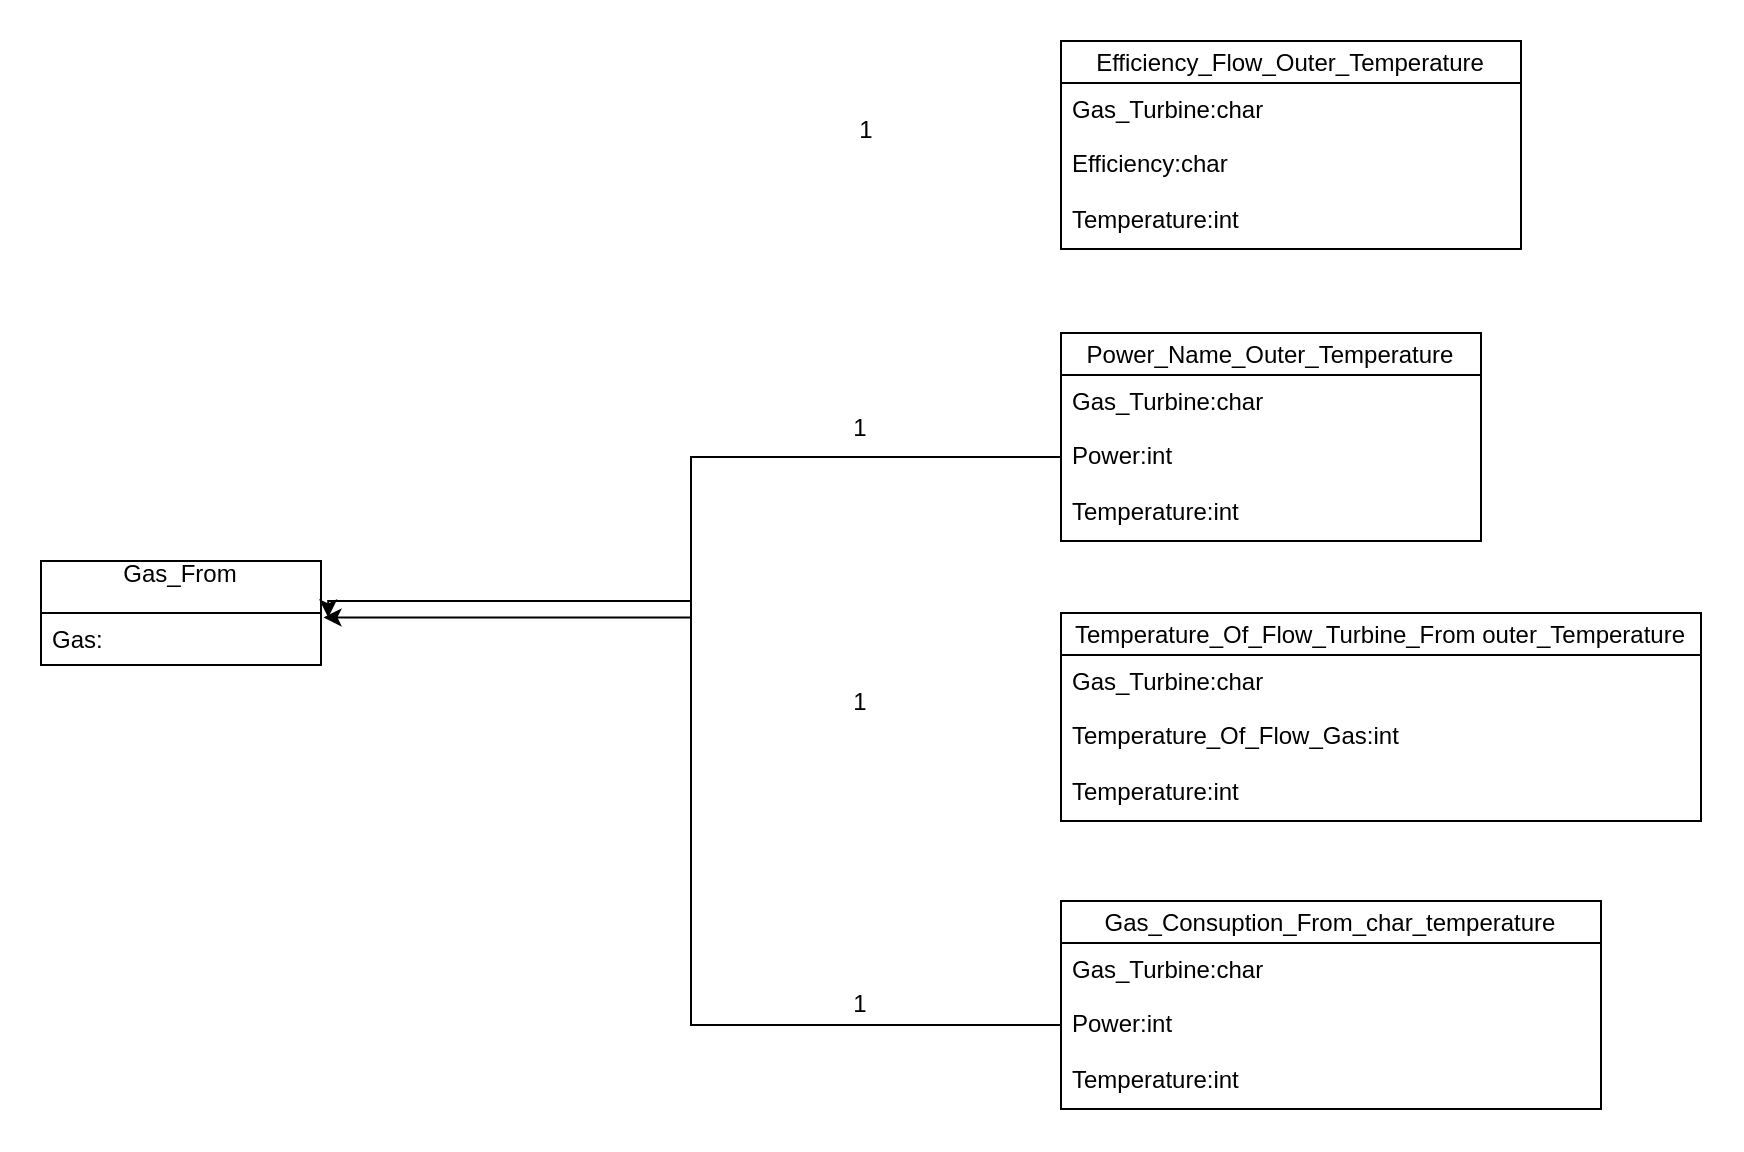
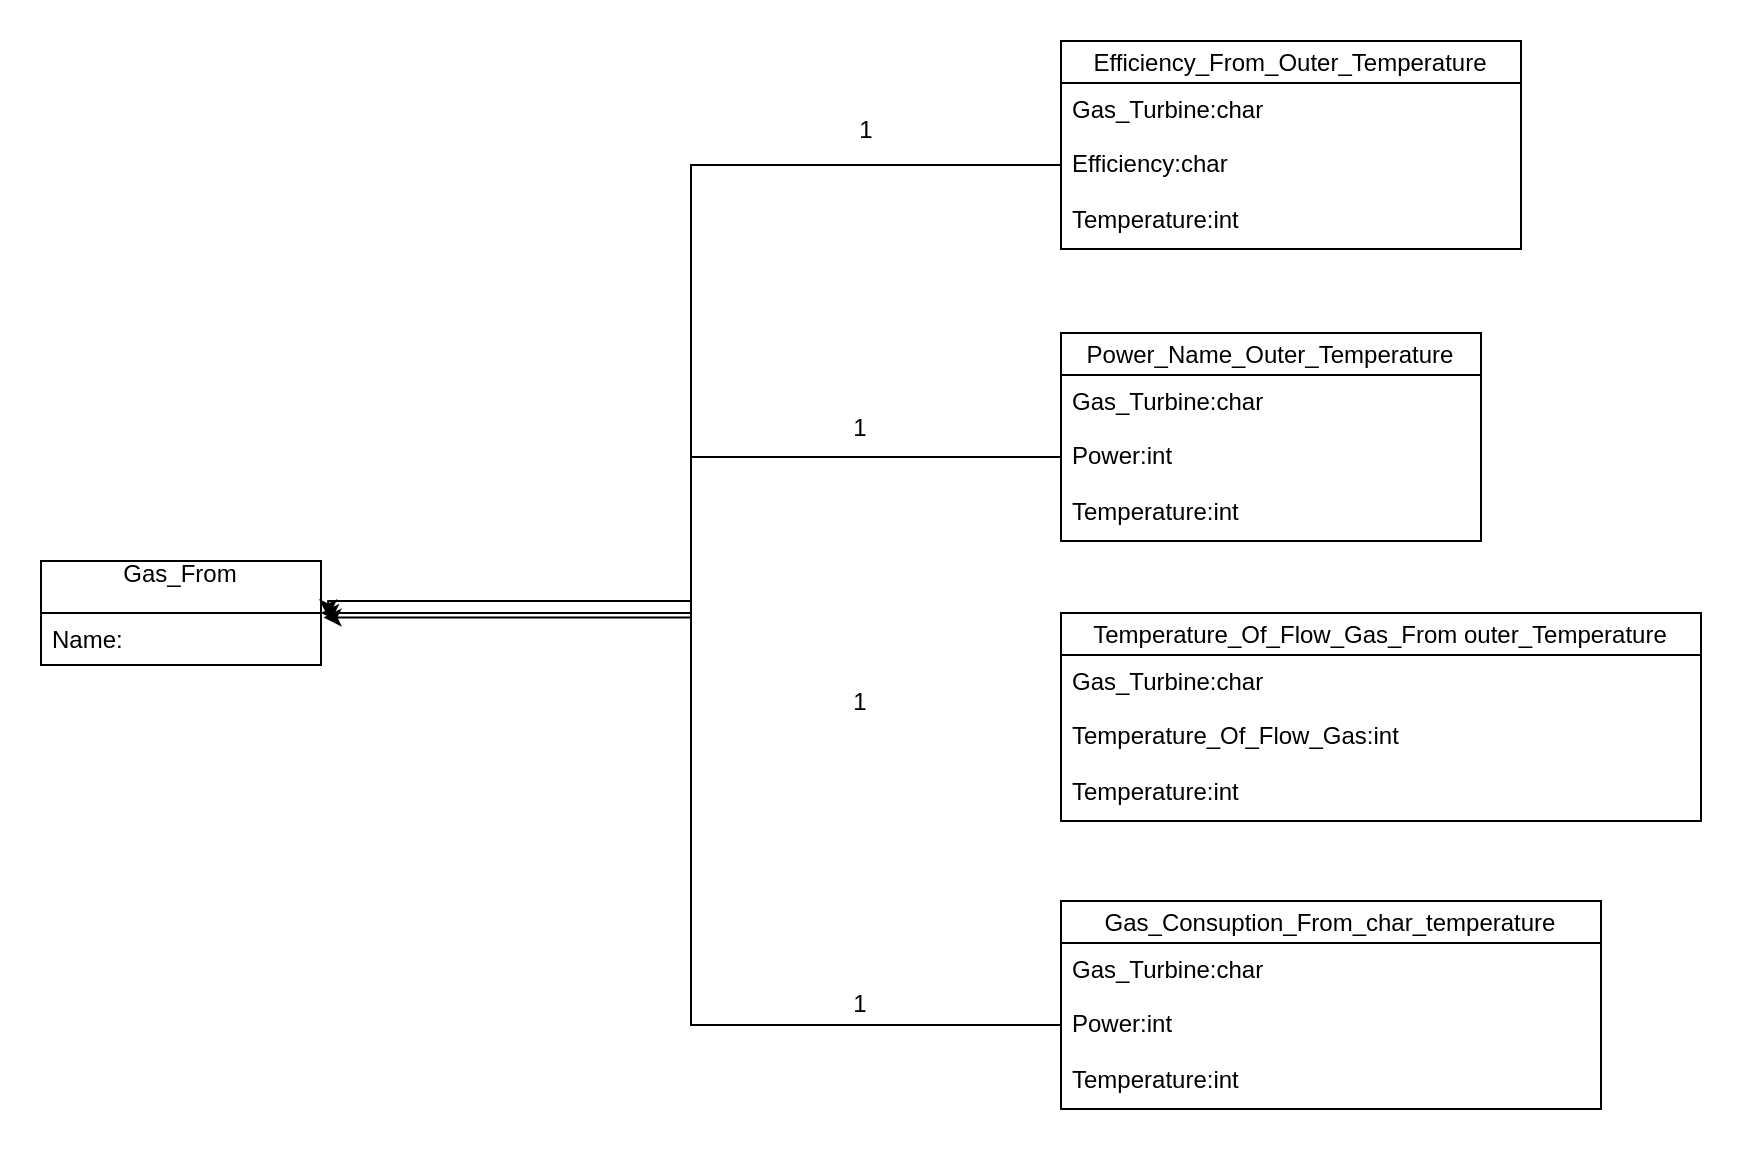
- <mxCell id="8" value="Efficiency_Flow_Outer_Temperature" style="swimlane;fontStyle=0;childLayout=stackLayout;horizontal=1;startSize=21;fillColor=none;horizontalStack=0;resizeParent=1;resizeParentMax=0;resizeLast=0;collapsible=1;marginBottom=0;" vertex="1" parent="1"><mxGeometry x="530" y="20" width="230" height="104" as="geometry" /></mxCell>
+ <mxCell id="8" value="Efficiency_From_Outer_Temperature" style="swimlane;fontStyle=0;childLayout=stackLayout;horizontal=1;startSize=21;fillColor=none;horizontalStack=0;resizeParent=1;resizeParentMax=0;resizeLast=0;collapsible=1;marginBottom=0;" vertex="1" parent="1"><mxGeometry x="530" y="20" width="230" height="104" as="geometry" /></mxCell>
+ <mxCell id="20" style="edgeStyle=orthogonalEdgeStyle;rounded=0;orthogonalLoop=1;jettySize=auto;html=1;exitX=0;exitY=0.5;exitDx=0;exitDy=0;entryX=1;entryY=0.5;entryDx=0;entryDy=0;" edge="1" parent="1" source="10" target="2"><mxGeometry relative="1" as="geometry" /></mxCell>
- <mxCell id="12" value="Temperature_Of_Flow_Turbine_From outer_Temperature" style="swimlane;fontStyle=0;childLayout=stackLayout;horizontal=1;startSize=21;fillColor=none;horizontalStack=0;resizeParent=1;resizeParentMax=0;resizeLast=0;collapsible=1;marginBottom=0;" vertex="1" parent="1"><mxGeometry x="530" y="306" width="320" height="104" as="geometry" /></mxCell>
+ <mxCell id="12" value="Temperature_Of_Flow_Gas_From outer_Temperature" style="swimlane;fontStyle=0;childLayout=stackLayout;horizontal=1;startSize=21;fillColor=none;horizontalStack=0;resizeParent=1;resizeParentMax=0;resizeLast=0;collapsible=1;marginBottom=0;" vertex="1" parent="1"><mxGeometry x="530" y="306" width="320" height="104" as="geometry" /></mxCell>
- <mxCell id="3" value="Gas:" style="text;strokeColor=none;fillColor=none;align=left;verticalAlign=top;spacingLeft=4;spacingRight=4;overflow=hidden;rotatable=0;points=[[0,0.5],[1,0.5]];portConstraint=eastwest;" vertex="1" parent="2"><mxGeometry y="26" width="140" height="26" as="geometry" /></mxCell>
+ <mxCell id="3" value="Name:" style="text;strokeColor=none;fillColor=none;align=left;verticalAlign=top;spacingLeft=4;spacingRight=4;overflow=hidden;rotatable=0;points=[[0,0.5],[1,0.5]];portConstraint=eastwest;" vertex="1" parent="2"><mxGeometry y="26" width="140" height="26" as="geometry" /></mxCell>
